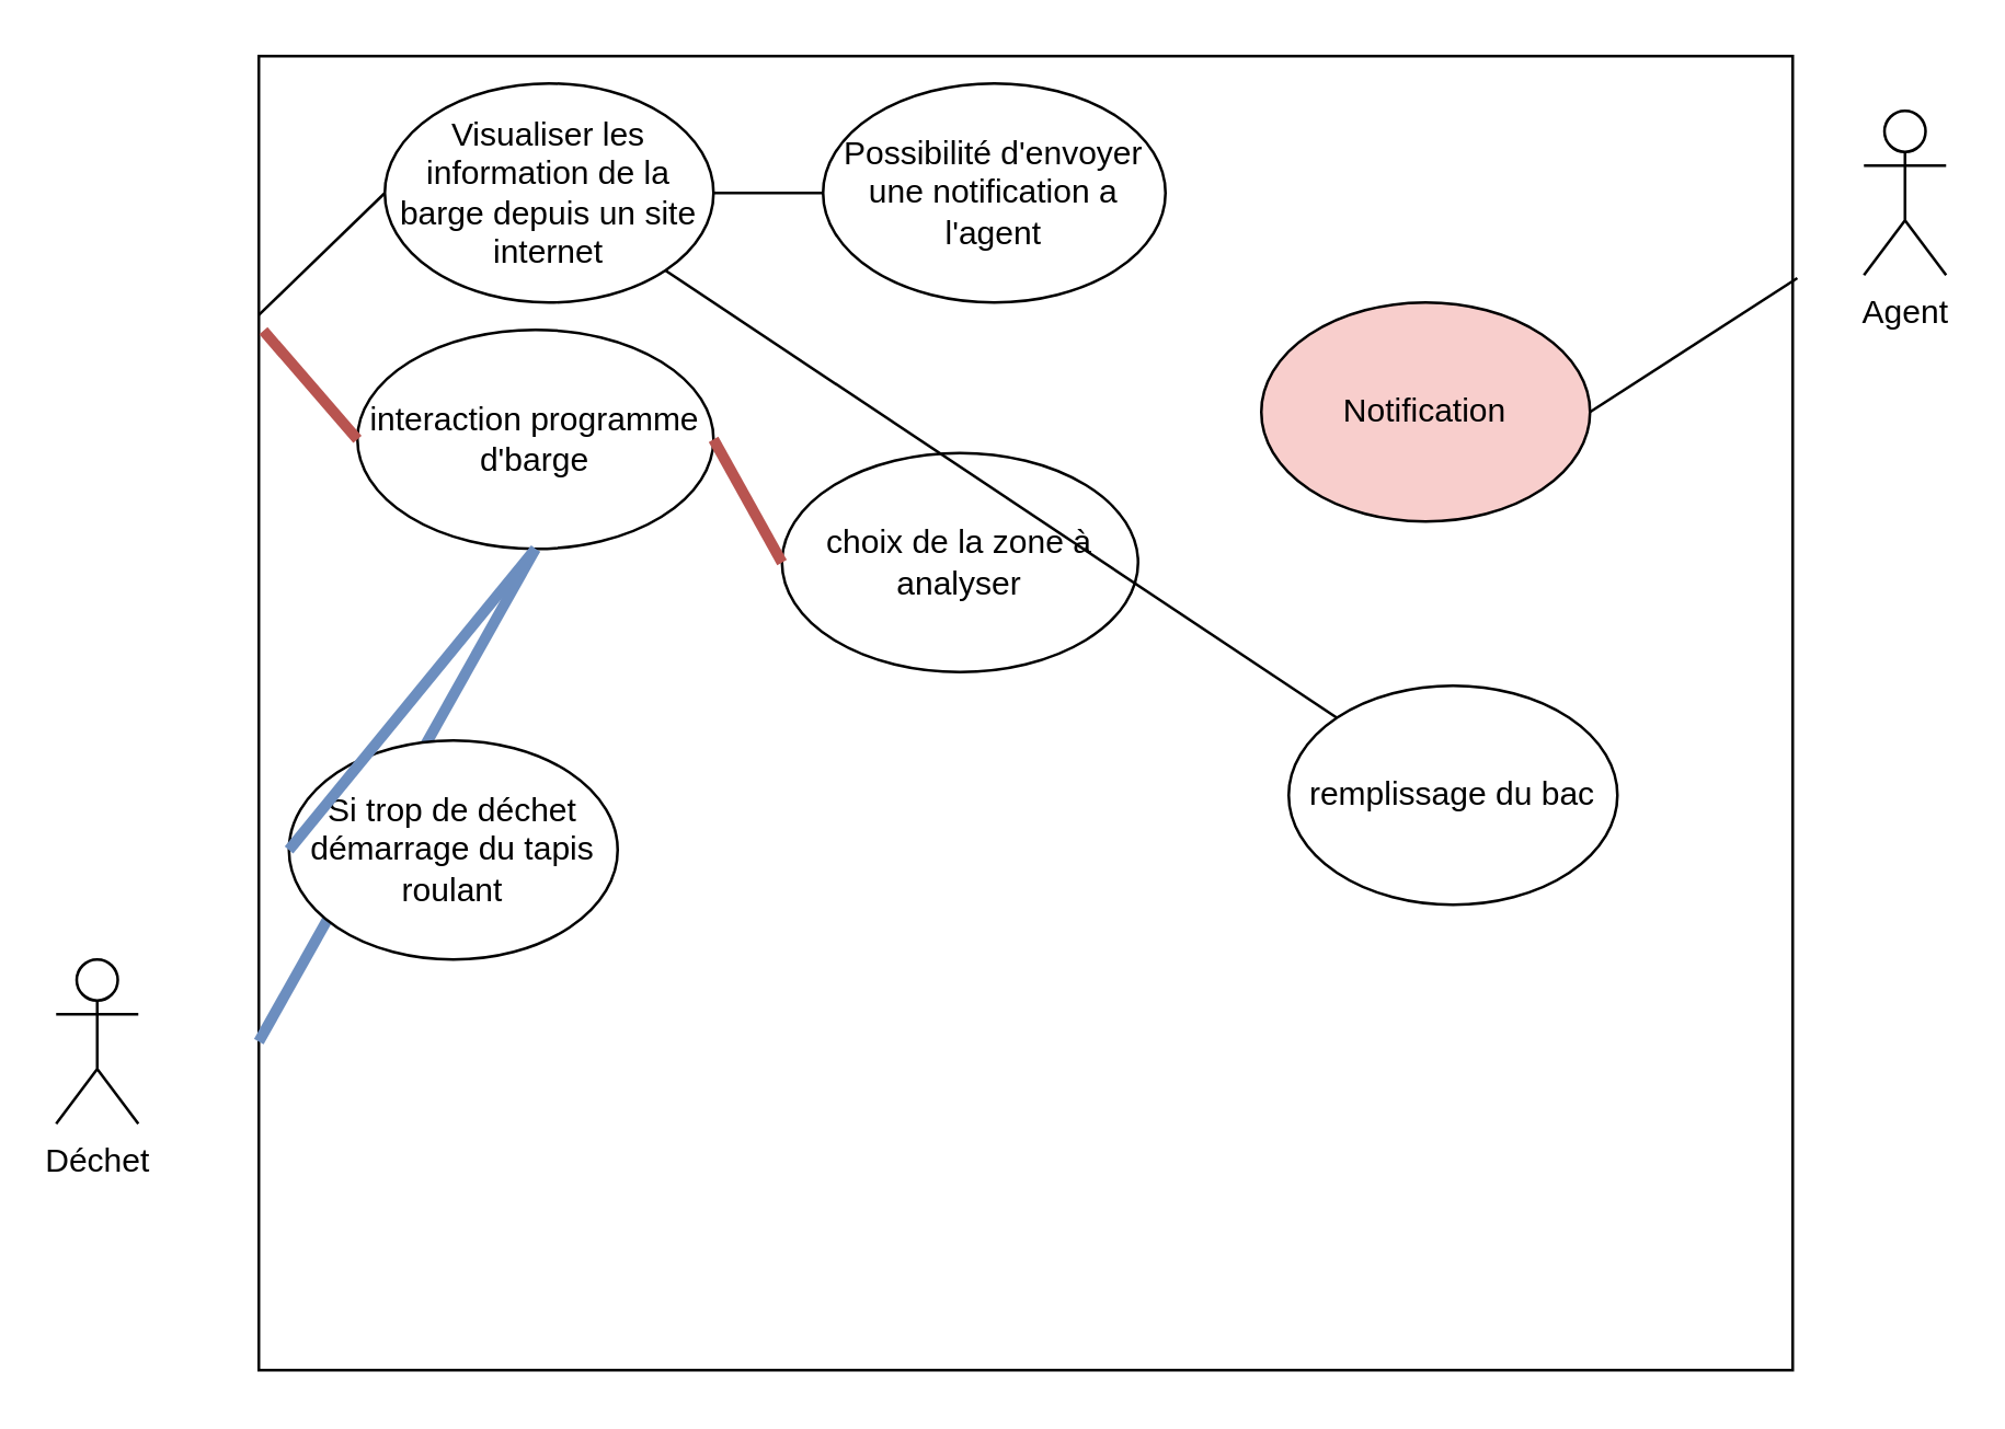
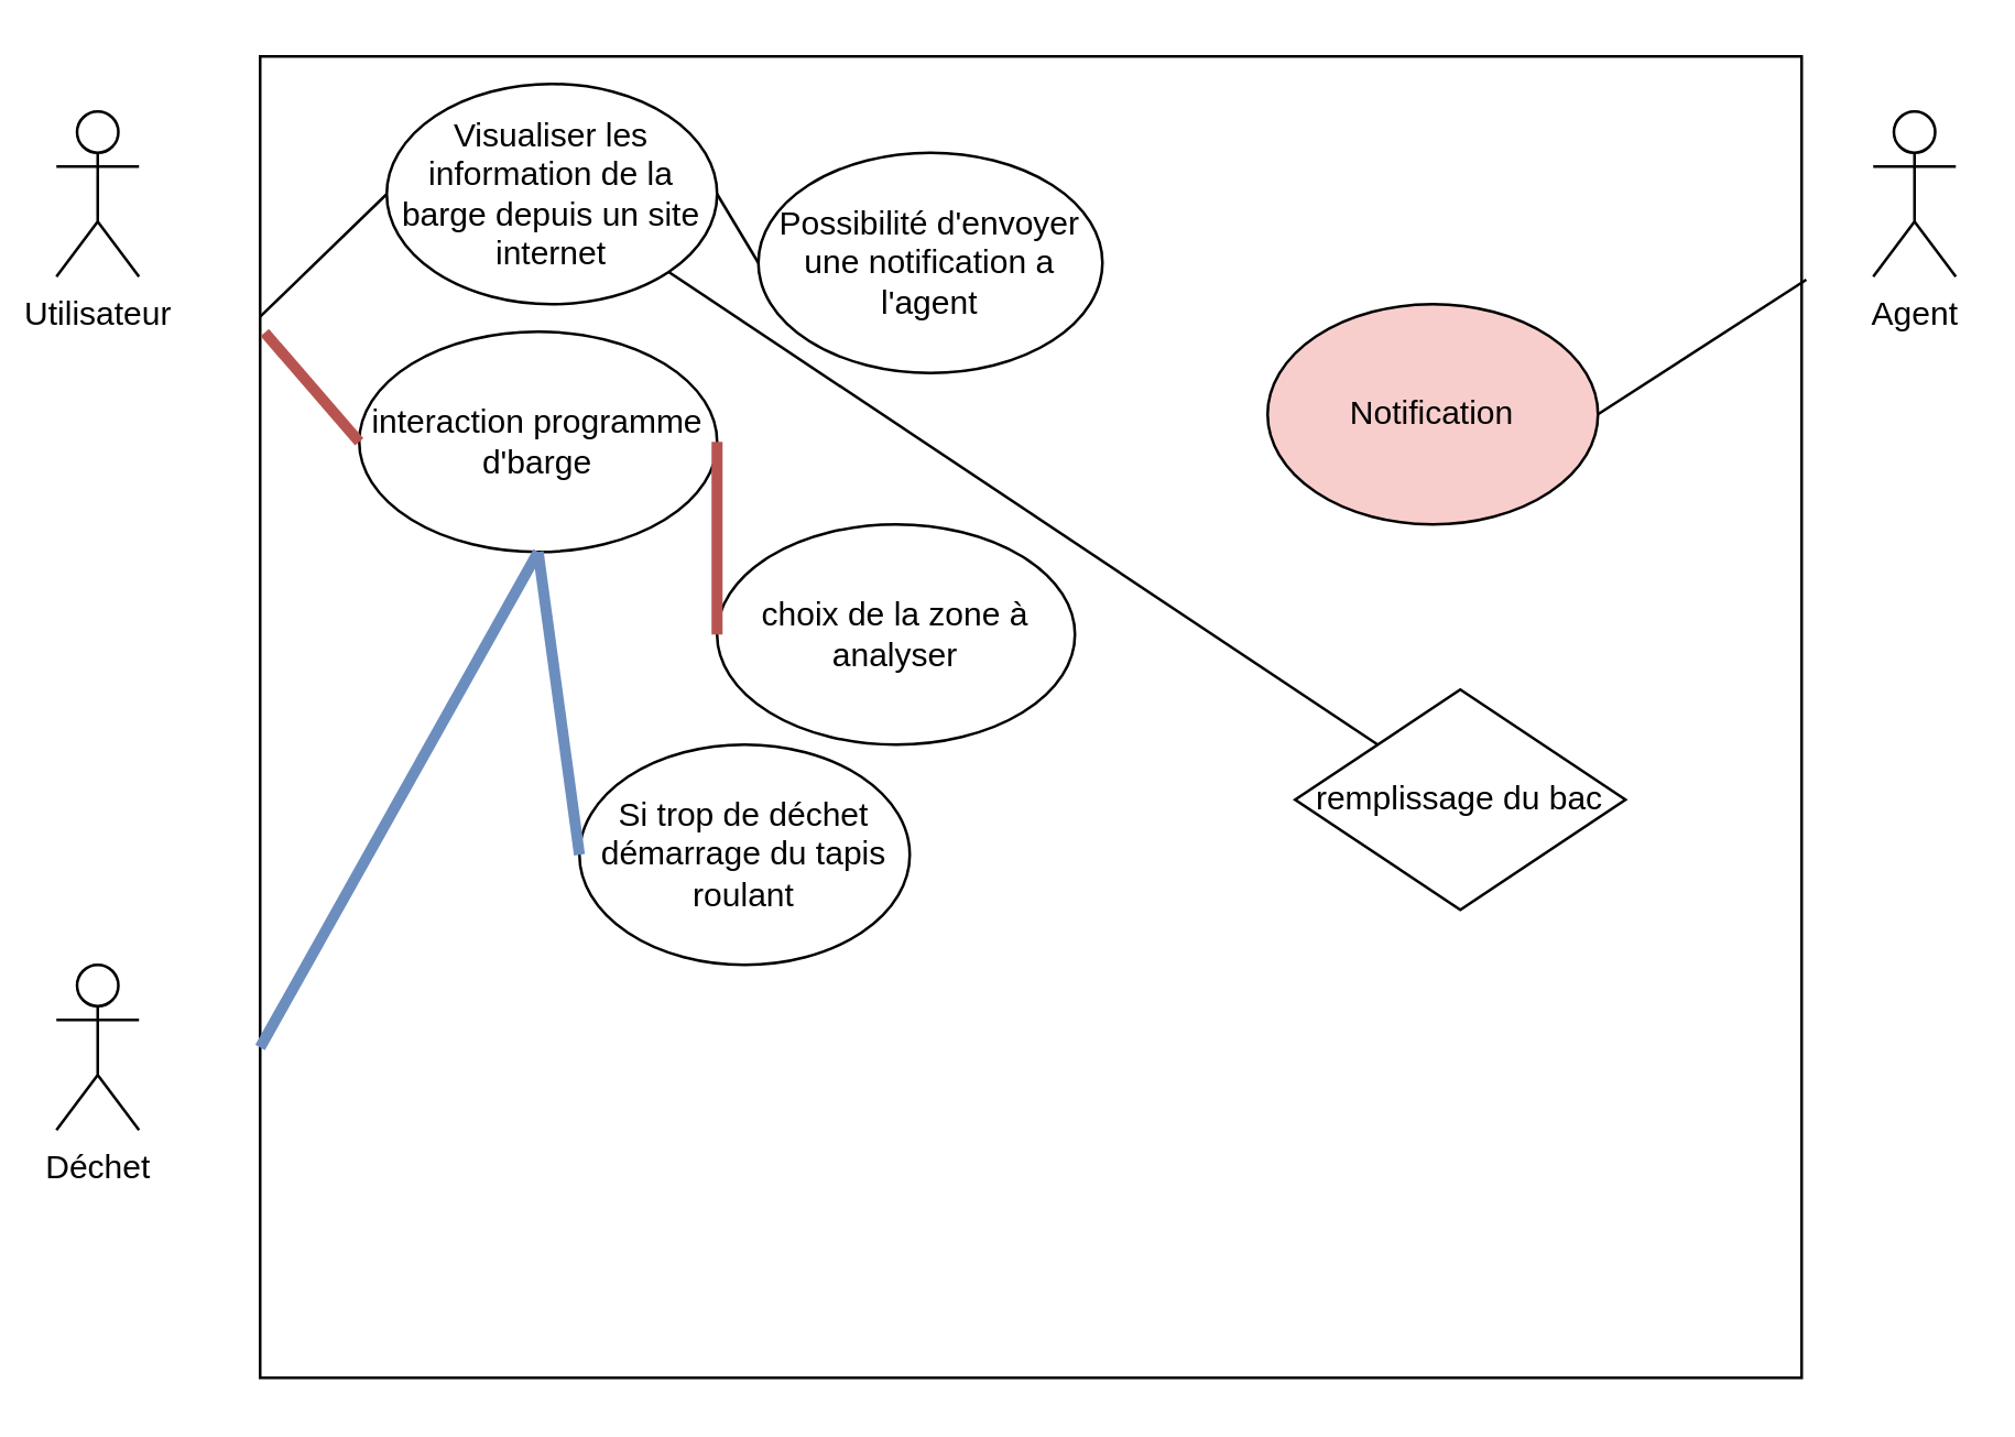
+ <mxCell id="3" value="Utilisateur" style="shape=umlActor;verticalLabelPosition=bottom;verticalAlign=top;html=1;outlineConnect=0;" vertex="1" parent="1"><mxGeometry x="20" y="40" width="30" height="60" as="geometry" /></mxCell>
- <mxCell id="13" value="Possibilité d'envoyer une notification a l'agent" style="ellipse;whiteSpace=wrap;html=1;" vertex="1" parent="1"><mxGeometry x="300" y="30" width="125" height="80" as="geometry" /></mxCell>
+ <mxCell id="13" value="Possibilité d'envoyer une notification a l'agent" style="ellipse;whiteSpace=wrap;html=1;" vertex="1" parent="1"><mxGeometry x="275" y="55" width="125" height="80" as="geometry" /></mxCell>
- <mxCell id="7" value="choix de la zone à analyser" style="ellipse;whiteSpace=wrap;html=1;" vertex="1" parent="1"><mxGeometry x="285" y="165" width="130" height="80" as="geometry" /></mxCell>
+ <mxCell id="7" value="choix de la zone à analyser" style="ellipse;whiteSpace=wrap;html=1;" vertex="1" parent="1"><mxGeometry x="260" y="190" width="130" height="80" as="geometry" /></mxCell>
- <mxCell id="19" value="remplissage du bac" style="ellipse;whiteSpace=wrap;html=1;" vertex="1" parent="1"><mxGeometry x="470" y="250" width="120" height="80" as="geometry" /></mxCell>
+ <mxCell id="19" value="remplissage du bac" style="rhombus;whiteSpace=wrap;html=1;" vertex="1" parent="1"><mxGeometry x="470" y="250" width="120" height="80" as="geometry" /></mxCell>
- <mxCell id="17" value="Si trop de déchet démarrage du tapis roulant" style="ellipse;whiteSpace=wrap;html=1;" vertex="1" parent="1"><mxGeometry x="105" y="270" width="120" height="80" as="geometry" /></mxCell>
+ <mxCell id="17" value="Si trop de déchet démarrage du tapis roulant" style="ellipse;whiteSpace=wrap;html=1;" vertex="1" parent="1"><mxGeometry x="210" y="270" width="120" height="80" as="geometry" /></mxCell>
